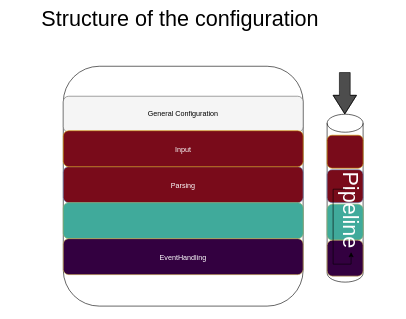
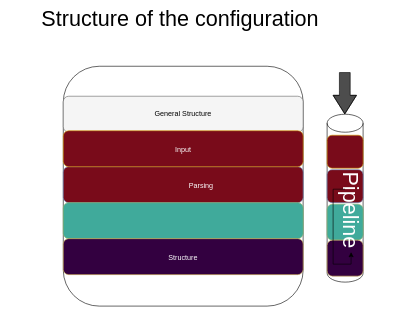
- <mxCell id="9" value="General Configuration" style="text;html=1;strokeColor=none;fillColor=none;align=center;verticalAlign=middle;whiteSpace=wrap;rounded=0;" vertex="1" parent="1"><mxGeometry x="230" y="180" width="150" height="20" as="geometry" /></mxCell>
+ <mxCell id="9" value="General Structure" style="text;html=1;strokeColor=none;fillColor=none;align=center;verticalAlign=middle;whiteSpace=wrap;rounded=0;" vertex="1" parent="1"><mxGeometry x="230" y="180" width="150" height="20" as="geometry" /></mxCell>
- <mxCell id="10" value="&lt;div&gt;Parsing&lt;/div&gt;" style="text;html=1;strokeColor=none;fillColor=none;align=center;verticalAlign=middle;whiteSpace=wrap;rounded=0;fontColor=#FFFFFF;" vertex="1" parent="1"><mxGeometry x="230" y="300" width="150" height="20" as="geometry" /></mxCell>
+ <mxCell id="10" value="&lt;div&gt;Parsing&lt;/div&gt;" style="text;html=1;strokeColor=none;fillColor=none;align=center;verticalAlign=middle;whiteSpace=wrap;rounded=0;fontColor=#FFFFFF;" vertex="1" parent="1"><mxGeometry x="260" y="300" width="150" height="20" as="geometry" /></mxCell>
- <mxCell id="11" value="&lt;div&gt;EventHandling&lt;/div&gt;" style="text;html=1;strokeColor=none;fillColor=none;align=center;verticalAlign=middle;whiteSpace=wrap;rounded=0;fontColor=#FFFFFF;" vertex="1" parent="1"><mxGeometry x="230" y="420" width="150" height="20" as="geometry" /></mxCell>
+ <mxCell id="11" value="&lt;div&gt;Structure&lt;/div&gt;" style="text;html=1;strokeColor=none;fillColor=none;align=center;verticalAlign=middle;whiteSpace=wrap;rounded=0;fontColor=#FFFFFF;" vertex="1" parent="1"><mxGeometry x="230" y="420" width="150" height="20" as="geometry" /></mxCell>
